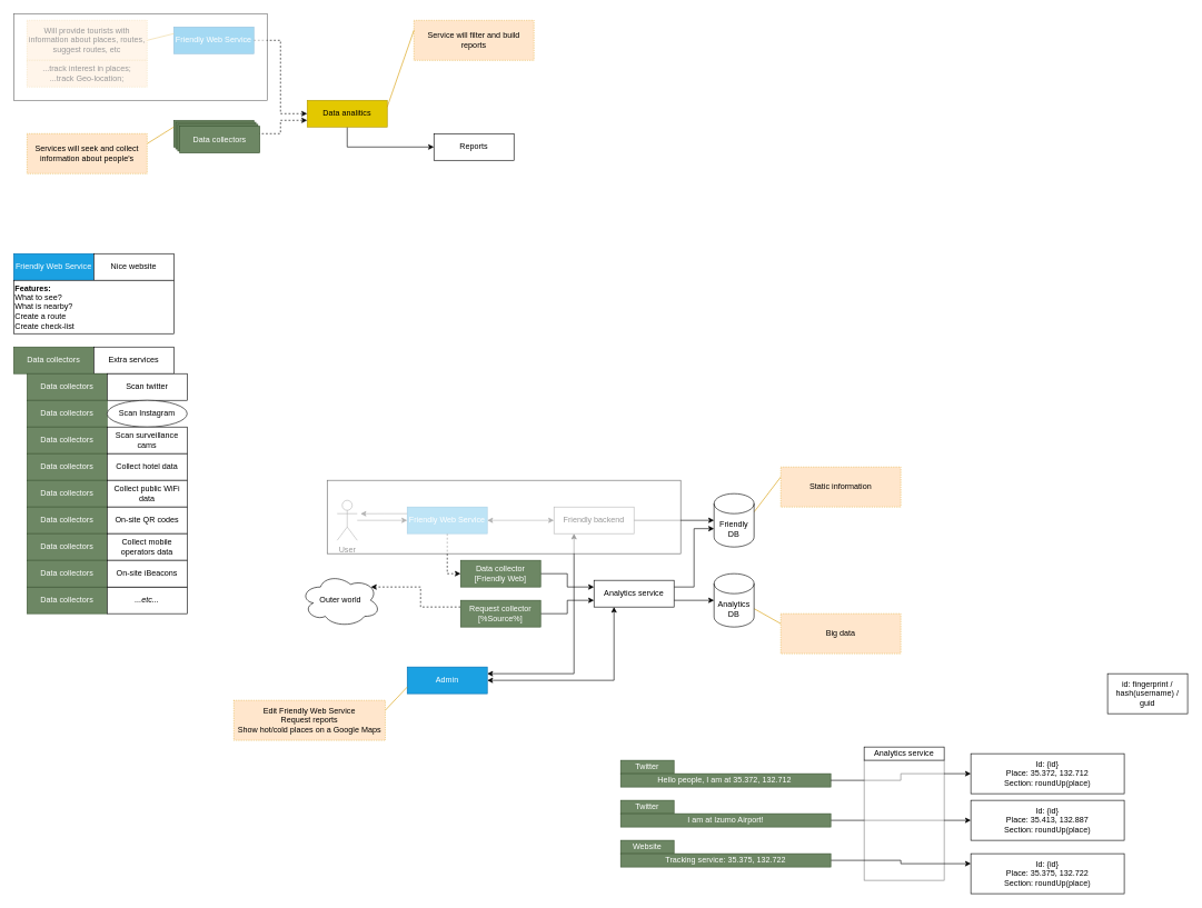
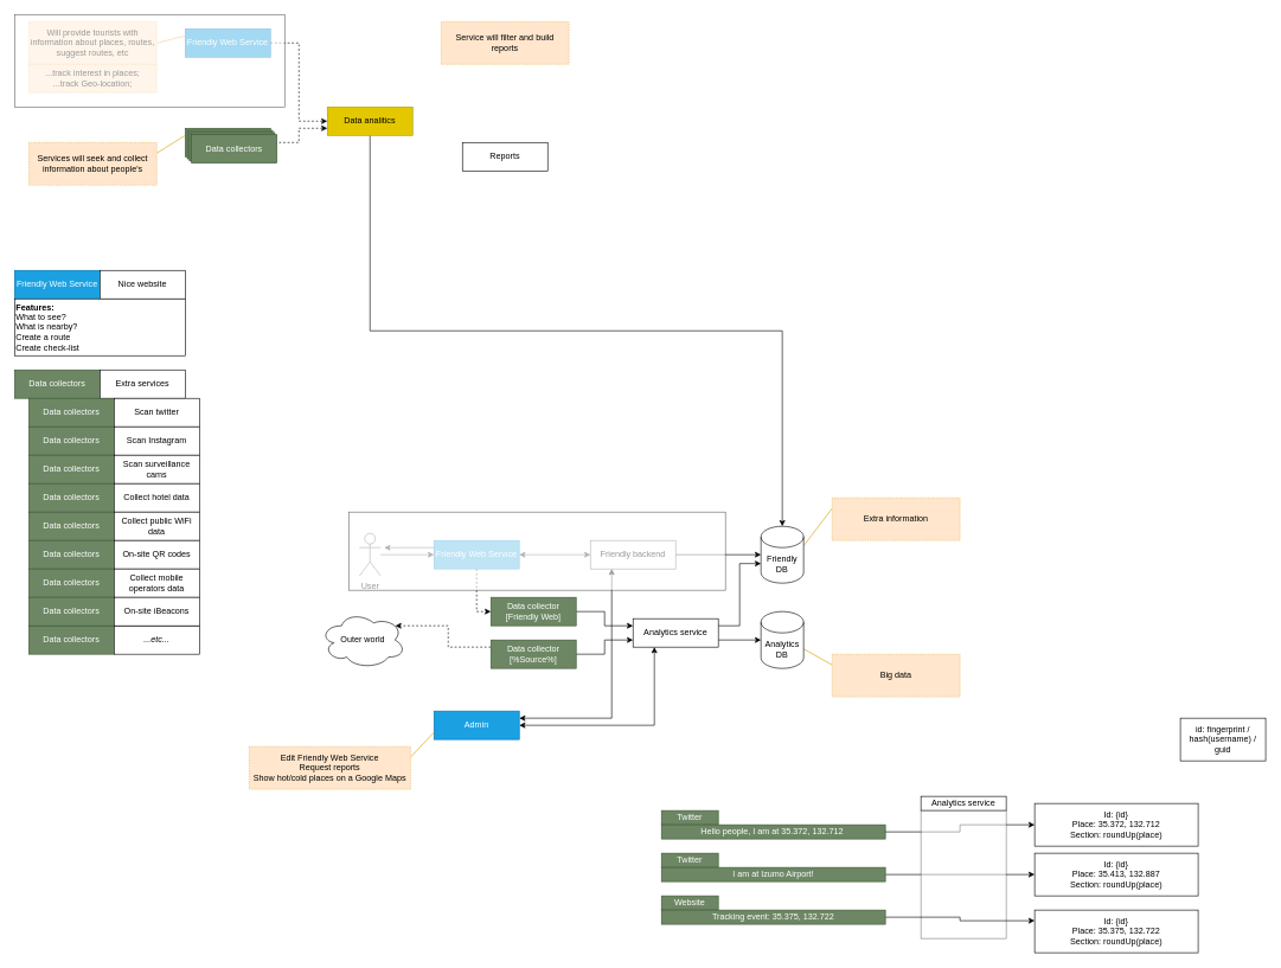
- <mxCell id="17" style="rounded=0;orthogonalLoop=1;jettySize=auto;html=1;exitX=1;exitY=0.25;exitDx=0;exitDy=0;entryX=0;entryY=0.25;entryDx=0;entryDy=0;endArrow=none;endFill=0;strokeColor=#D79B00;" parent="1" source="9" target="16" edge="1"><mxGeometry relative="1" as="geometry" /></mxCell>
- <mxCell id="8" style="edgeStyle=orthogonalEdgeStyle;rounded=0;orthogonalLoop=1;jettySize=auto;html=1;exitX=0.5;exitY=1;exitDx=0;exitDy=0;entryX=0;entryY=0.5;entryDx=0;entryDy=0;" parent="1" source="9" target="61" edge="1"><mxGeometry relative="1" as="geometry" /></mxCell>
+ <mxCell id="8" style="edgeStyle=orthogonalEdgeStyle;rounded=0;orthogonalLoop=1;jettySize=auto;html=1;exitX=0.5;exitY=1;exitDx=0;exitDy=0;" parent="1" source="9" target="56" edge="1"><mxGeometry relative="1" as="geometry" /></mxCell>
- <mxCell id="26" value="Scan Instagram" style="ellipse;whiteSpace=wrap;html=1;" parent="1" vertex="1"><mxGeometry x="160" y="600" width="120" height="40" as="geometry" /></mxCell>
+ <mxCell id="26" value="Scan Instagram" style="rounded=0;whiteSpace=wrap;html=1;" parent="1" vertex="1"><mxGeometry x="160" y="600" width="120" height="40" as="geometry" /></mxCell>
- <mxCell id="63" value="Static information" style="rounded=0;whiteSpace=wrap;html=1;dashed=1;dashPattern=1 2;fillColor=#ffe6cc;strokeColor=#d79b00;container=0;" parent="1" vertex="1"><mxGeometry x="1170" y="700" width="180" height="60" as="geometry" /></mxCell>
+ <mxCell id="63" value="Extra information" style="rounded=0;whiteSpace=wrap;html=1;dashed=1;dashPattern=1 2;fillColor=#ffe6cc;strokeColor=#d79b00;container=0;" parent="1" vertex="1"><mxGeometry x="1170" y="700" width="180" height="60" as="geometry" /></mxCell>
- <mxCell id="48" value="&lt;div&gt;Request collector&lt;/div&gt;&lt;div&gt;[%Source%]&lt;/div&gt;" style="rounded=0;whiteSpace=wrap;html=1;fillColor=#6d8764;strokeColor=#3A5431;fontColor=#ffffff;container=0;" parent="1" vertex="1"><mxGeometry x="690" y="900" width="120" height="40" as="geometry" /></mxCell>
+ <mxCell id="48" value="&lt;div&gt;Data collector&lt;/div&gt;&lt;div&gt;[%Source%]&lt;/div&gt;" style="rounded=0;whiteSpace=wrap;html=1;fillColor=#6d8764;strokeColor=#3A5431;fontColor=#ffffff;container=0;" parent="1" vertex="1"><mxGeometry x="690" y="900" width="120" height="40" as="geometry" /></mxCell>
- <mxCell id="80" value="Tracking service: 35.375, 132.722 " style="rounded=0;whiteSpace=wrap;html=1;fillColor=#6d8764;fontColor=#ffffff;strokeColor=#3A5431;" vertex="1" parent="1"><mxGeometry x="930" y="1280" width="315" height="20" as="geometry" /></mxCell>
+ <mxCell id="80" value="Tracking event: 35.375, 132.722 " style="rounded=0;whiteSpace=wrap;html=1;fillColor=#6d8764;fontColor=#ffffff;strokeColor=#3A5431;" vertex="1" parent="1"><mxGeometry x="930" y="1280" width="315" height="20" as="geometry" /></mxCell>
